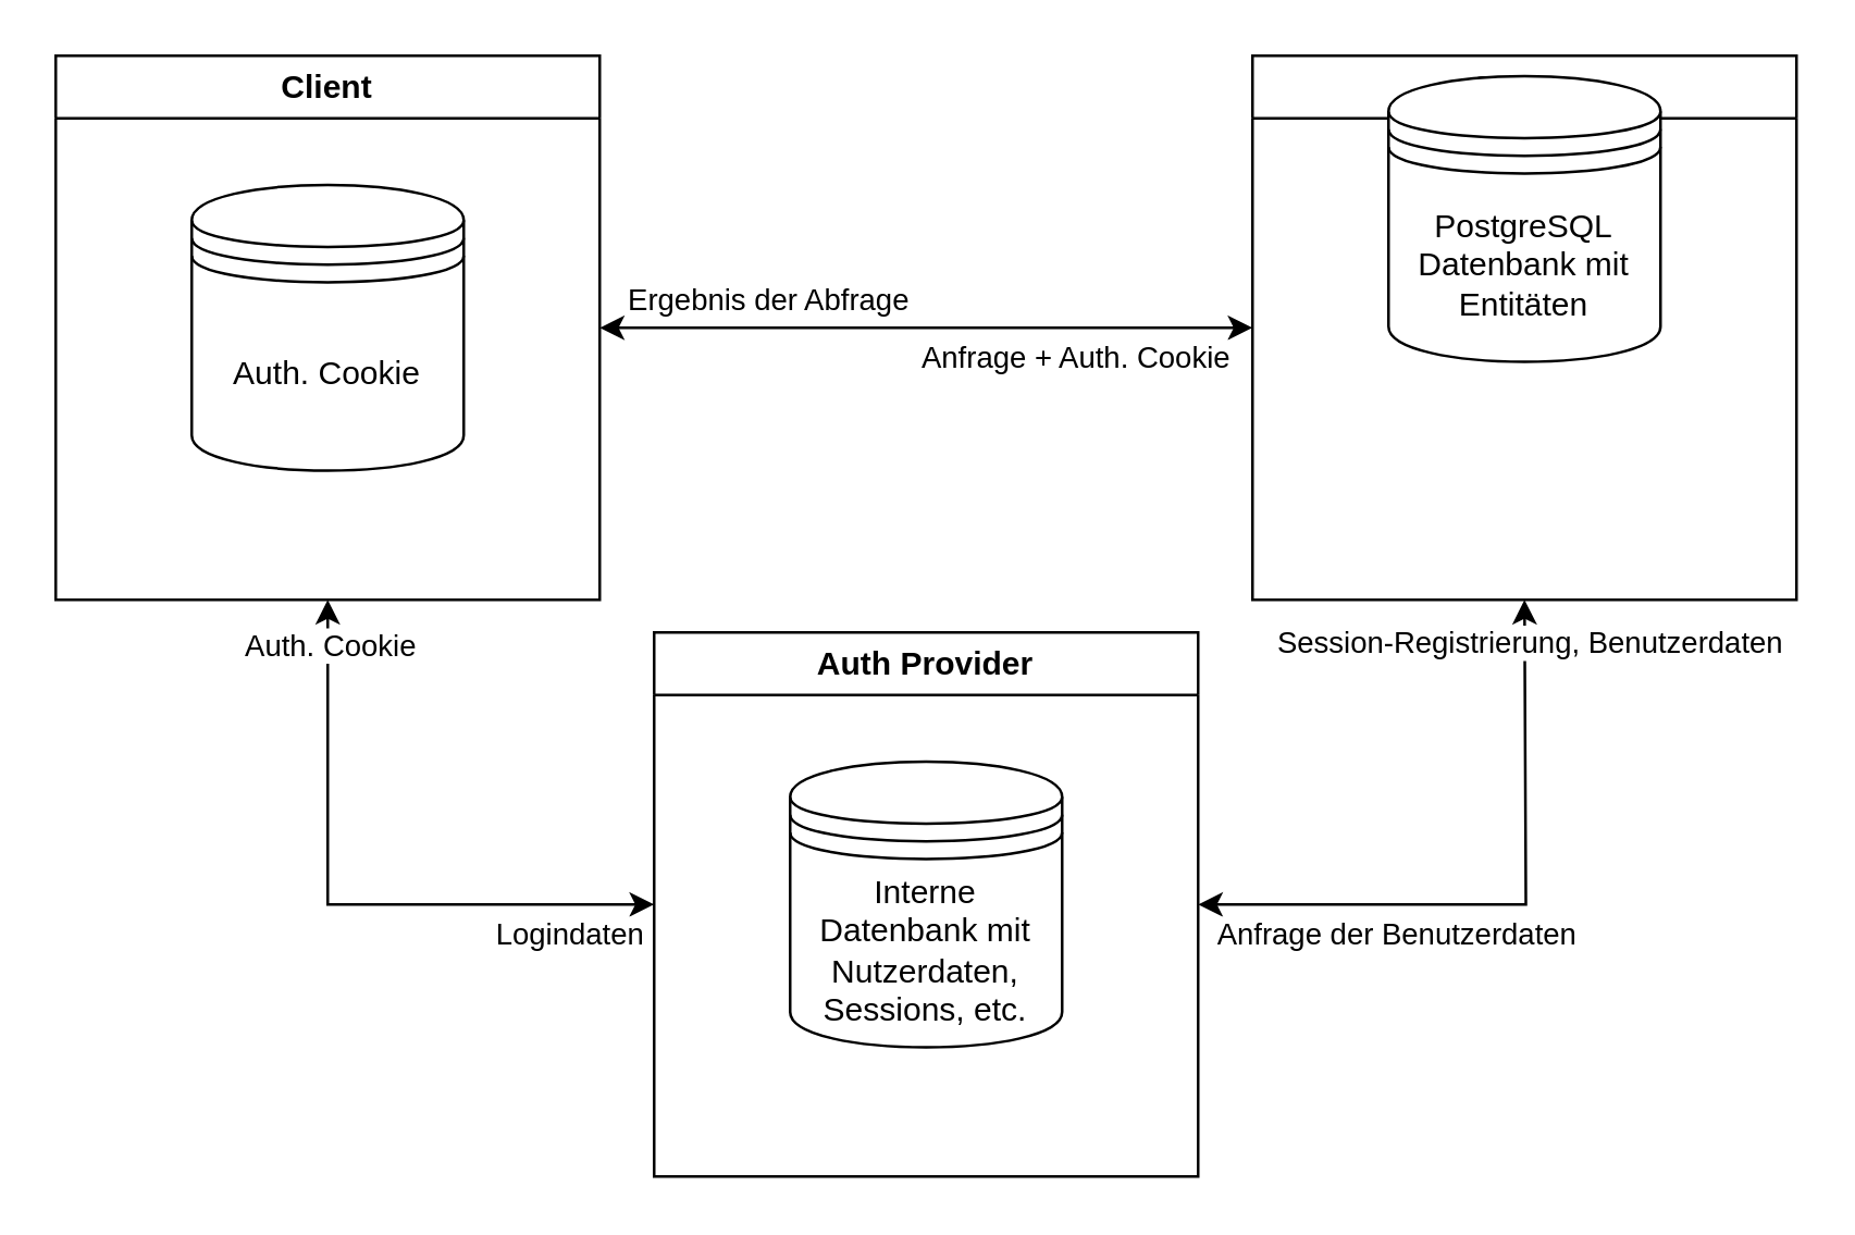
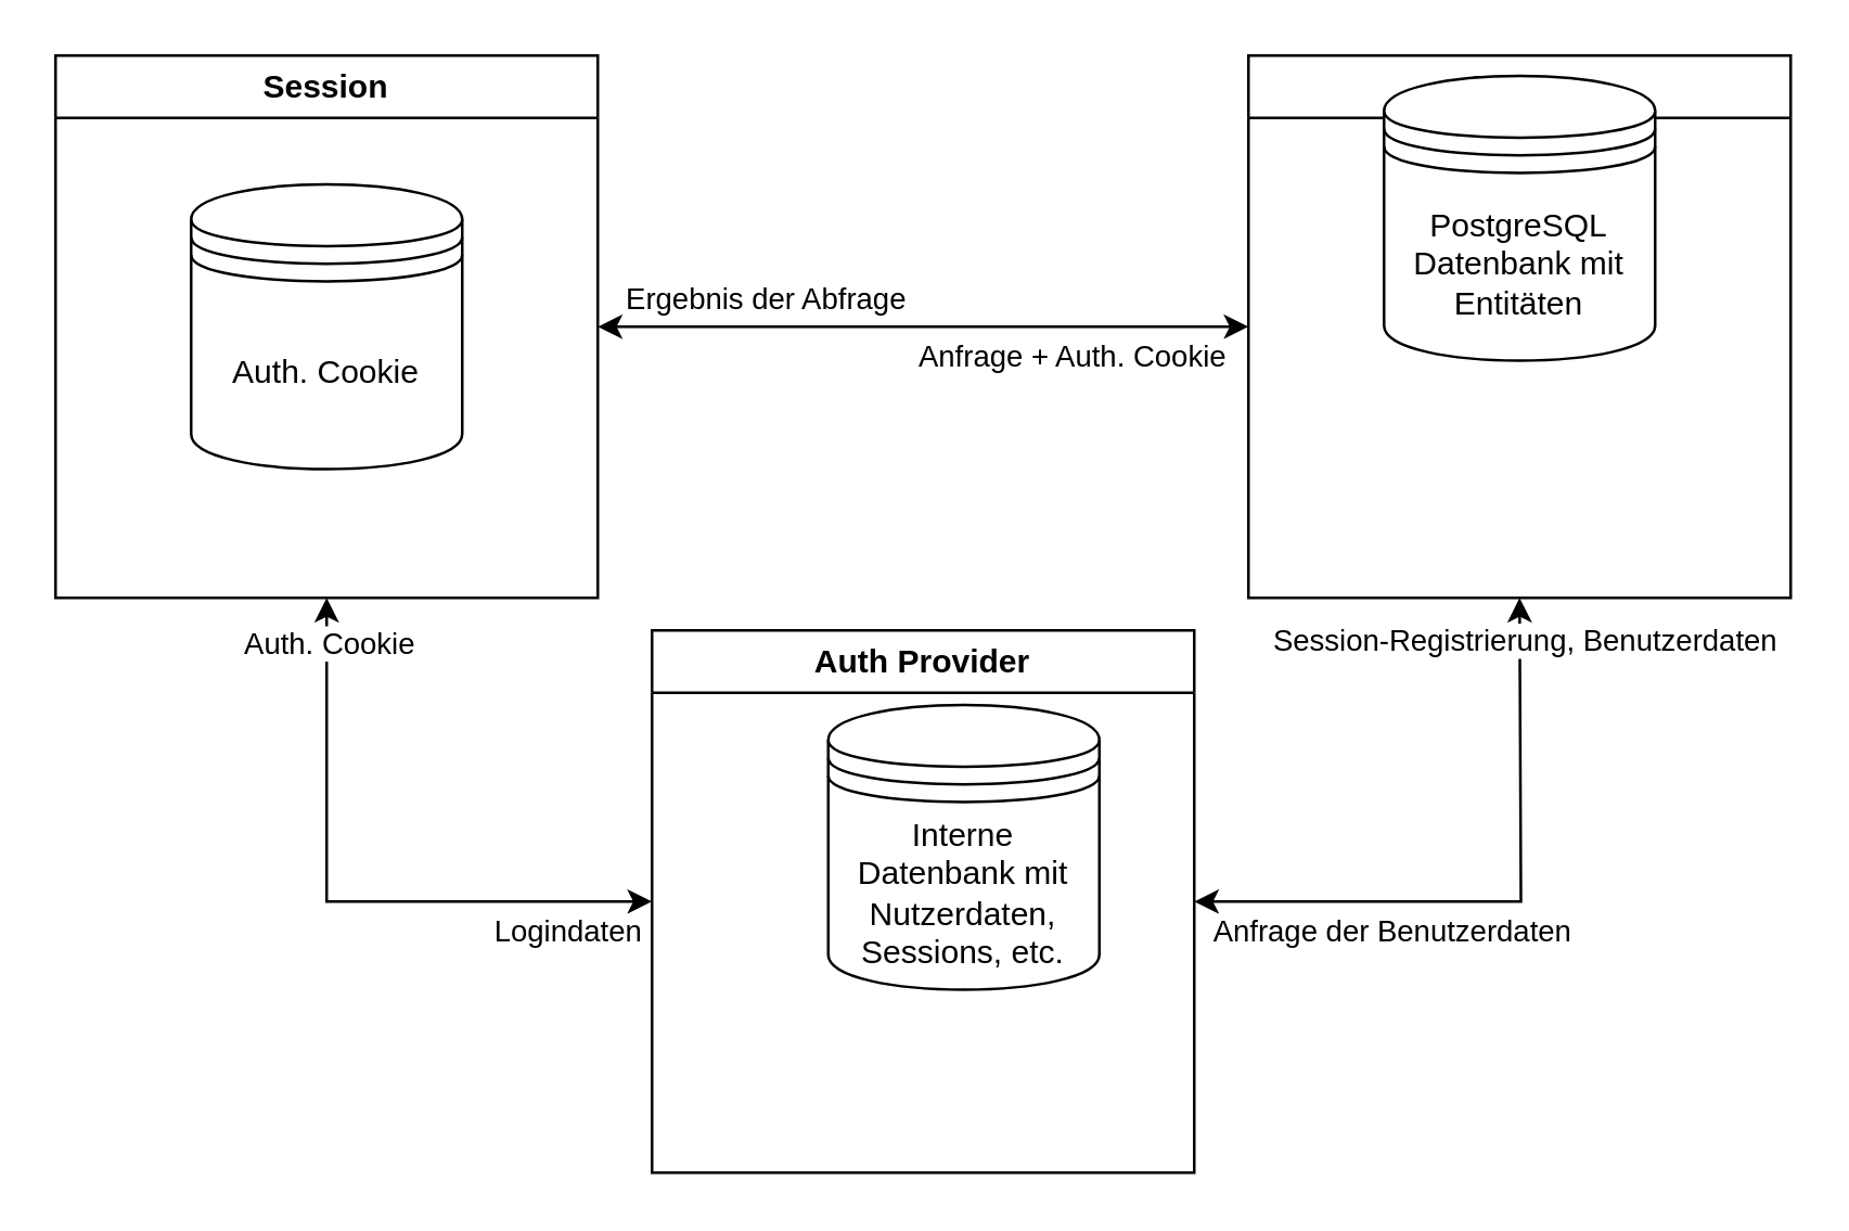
- <mxCell id="4" value="Client" style="swimlane;whiteSpace=wrap;html=1;" vertex="1" parent="1"><mxGeometry x="20" y="20" width="200" height="200" as="geometry" /></mxCell>
+ <mxCell id="4" value="Session" style="swimlane;whiteSpace=wrap;html=1;" vertex="1" parent="1"><mxGeometry x="20" y="20" width="200" height="200" as="geometry" /></mxCell>
- <mxCell id="15" value="Interne Datenbank mit Nutzerdaten, Sessions, etc." style="shape=datastore;whiteSpace=wrap;html=1;" vertex="1" parent="14"><mxGeometry x="50" y="47.5" width="100" height="105" as="geometry" /></mxCell>
+ <mxCell id="15" value="Interne Datenbank mit Nutzerdaten, Sessions, etc." style="shape=datastore;whiteSpace=wrap;html=1;" vertex="1" parent="14"><mxGeometry x="65" y="27.5" width="100" height="105" as="geometry" /></mxCell>
